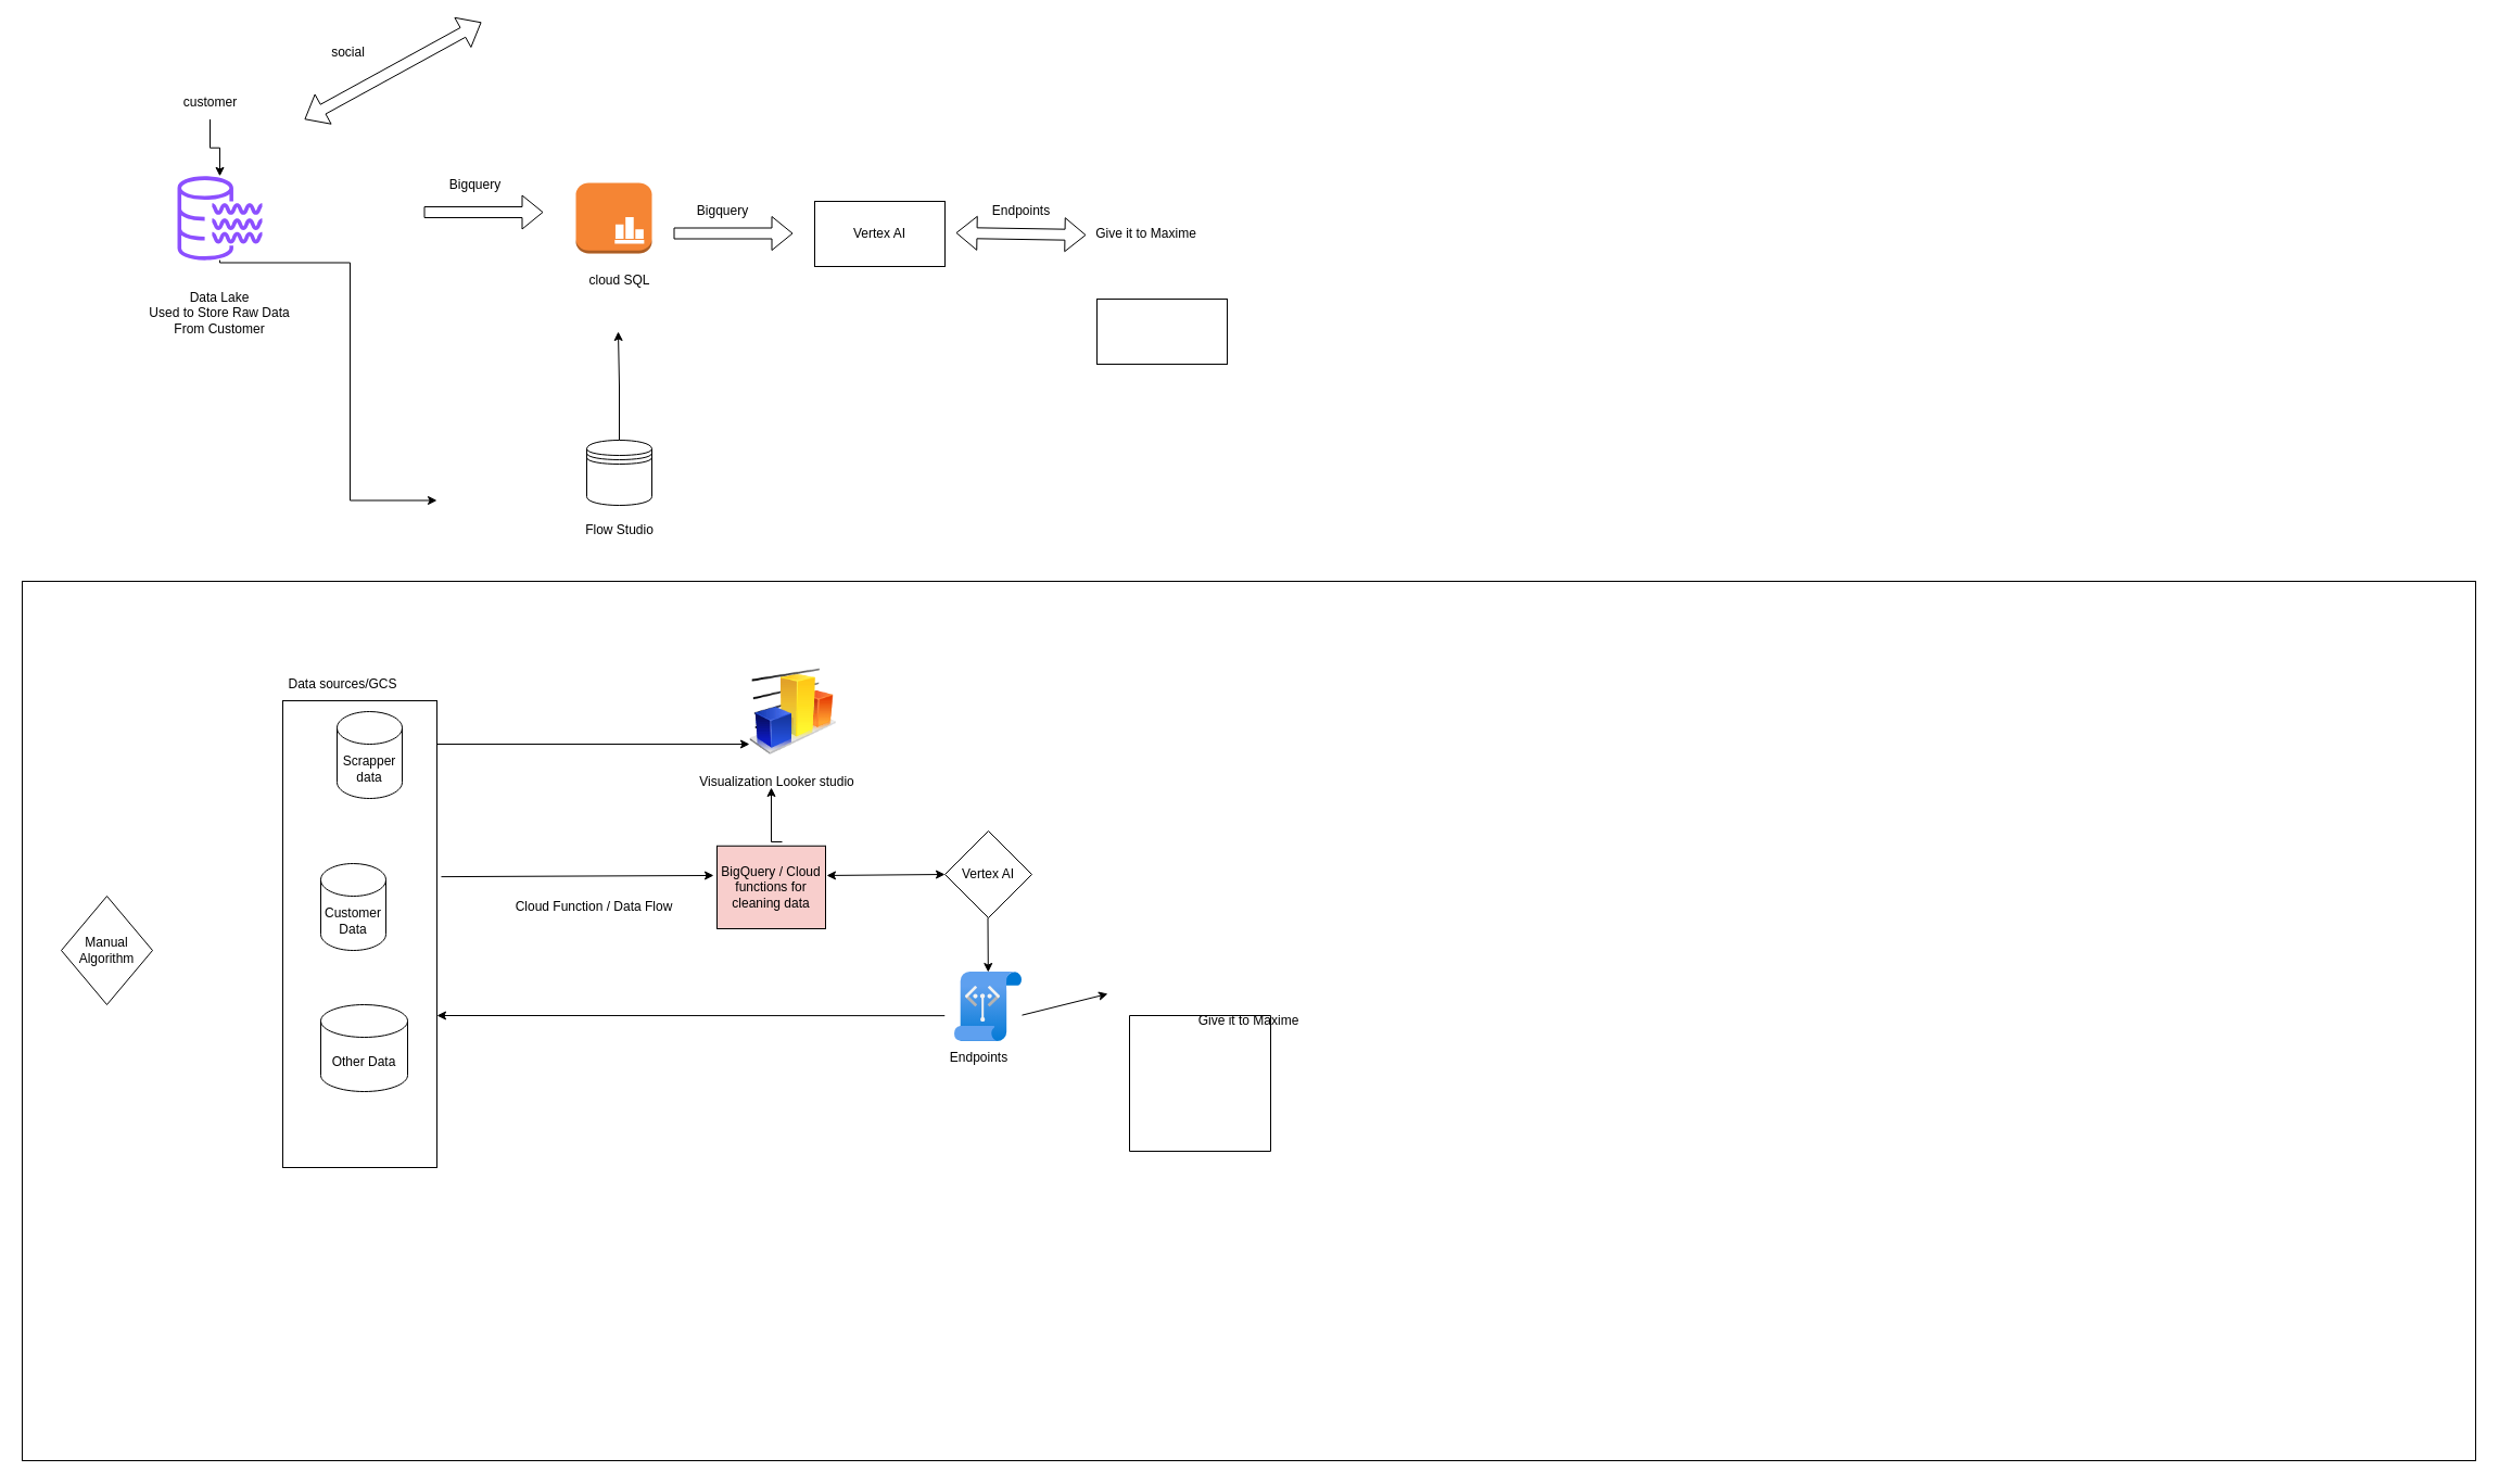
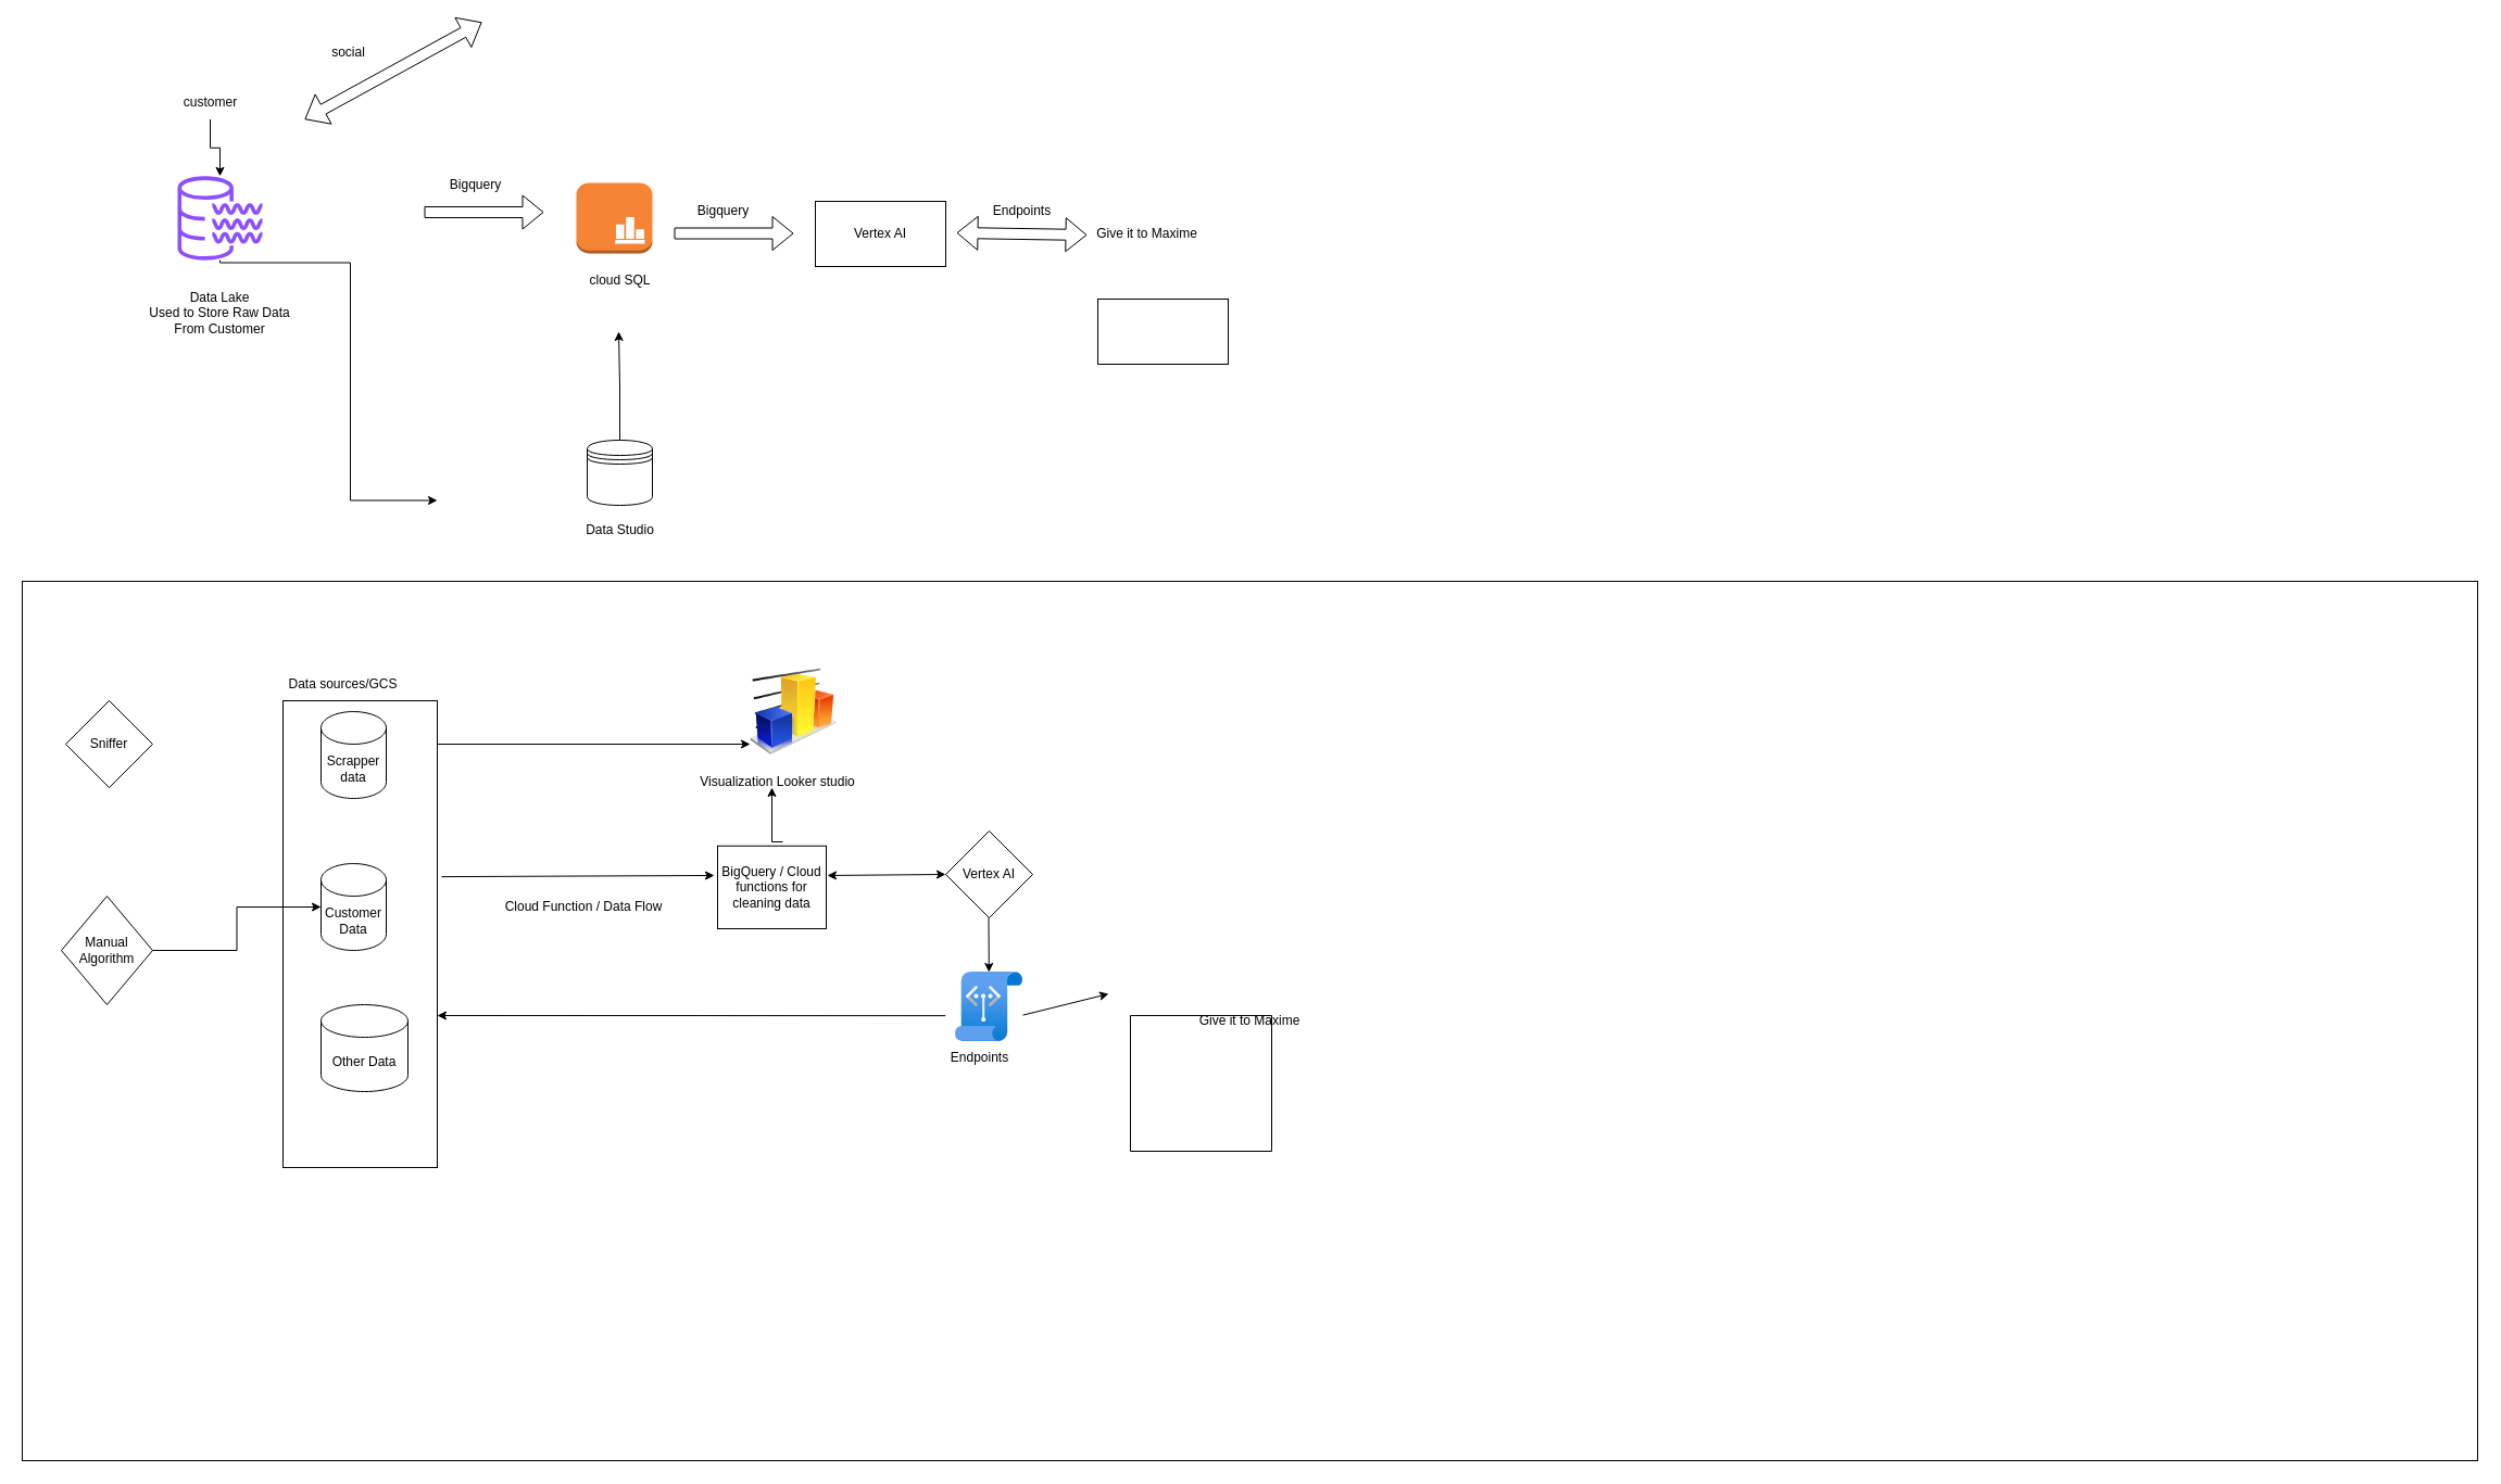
- <mxCell id="15" value="Flow Studio" style="text;html=1;align=center;verticalAlign=middle;resizable=0;points=[];autosize=1;strokeColor=none;fillColor=none;" parent="1" vertex="1"><mxGeometry x="525" y="473" width="90" height="30" as="geometry" /></mxCell>
+ <mxCell id="15" value="Data Studio" style="text;html=1;align=center;verticalAlign=middle;resizable=0;points=[];autosize=1;strokeColor=none;fillColor=none;" parent="1" vertex="1"><mxGeometry x="525" y="473" width="90" height="30" as="geometry" /></mxCell>
+ <mxCell id="40" value="Sniffer" style="rhombus;whiteSpace=wrap;html=1;" parent="1" vertex="1"><mxGeometry x="60" y="645" width="80" height="80" as="geometry" /></mxCell>
- <mxCell id="25" value="Scrapper data" style="shape=cylinder3;whiteSpace=wrap;html=1;boundedLbl=1;backgroundOutline=1;size=15;" parent="1" vertex="1"><mxGeometry x="310" y="655" width="60" height="80" as="geometry" /></mxCell>
+ <mxCell id="25" value="Scrapper data" style="shape=cylinder3;whiteSpace=wrap;html=1;boundedLbl=1;backgroundOutline=1;size=15;" parent="1" vertex="1"><mxGeometry x="295" y="655" width="60" height="80" as="geometry" /></mxCell>
- <mxCell id="30" value="BigQuery / Cloud functions for cleaning data" style="rounded=0;whiteSpace=wrap;html=1;fillColor=#f8cecc;" parent="1" vertex="1"><mxGeometry x="660" y="778.75" width="100" height="76.25" as="geometry" /></mxCell>
+ <mxCell id="30" value="BigQuery / Cloud functions for cleaning data" style="rounded=0;whiteSpace=wrap;html=1;" parent="1" vertex="1"><mxGeometry x="660" y="778.75" width="100" height="76.25" as="geometry" /></mxCell>
- <mxCell id="43" value="Cloud Function / Data Flow" style="text;html=1;align=center;verticalAlign=middle;whiteSpace=wrap;rounded=0;" vertex="1" parent="1"><mxGeometry x="472" y="820" width="150" height="30" as="geometry" /></mxCell>
+ <mxCell id="43" value="Cloud Function / Data Flow" style="text;html=1;align=center;verticalAlign=middle;whiteSpace=wrap;rounded=0;" vertex="1" parent="1"><mxGeometry x="462" y="820" width="150" height="30" as="geometry" /></mxCell>
+ <mxCell id="42" style="edgeStyle=orthogonalEdgeStyle;rounded=0;orthogonalLoop=1;jettySize=auto;html=1;entryX=0;entryY=0.5;entryDx=0;entryDy=0;entryPerimeter=0;" edge="1" parent="1" source="41" target="26"><mxGeometry relative="1" as="geometry" /></mxCell>
